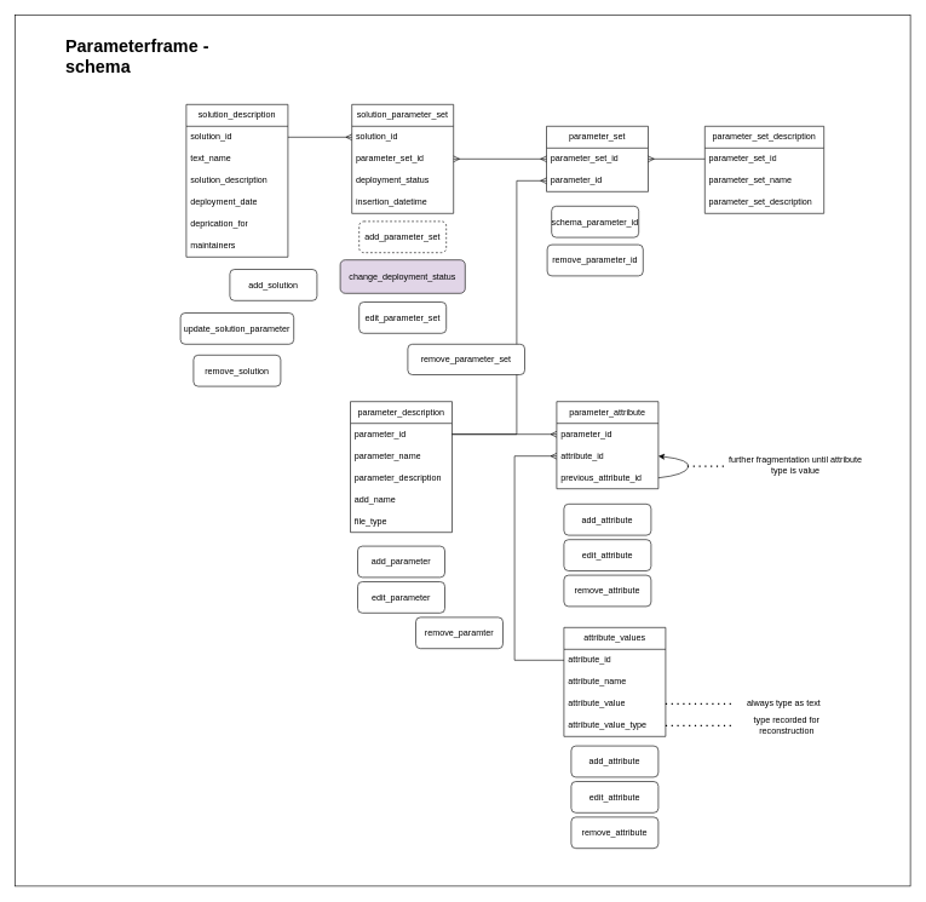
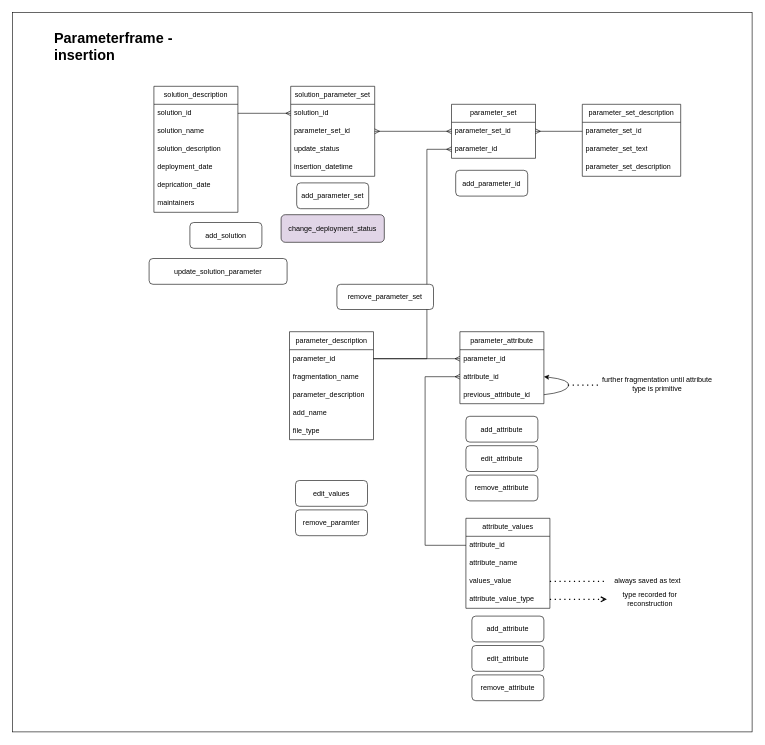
- <mxCell id="3" value="&lt;h1&gt;Parameterframe - schema&lt;/h1&gt;&lt;div&gt;&lt;br&gt;&lt;/div&gt;" style="text;html=1;spacing=5;spacingTop=-20;whiteSpace=wrap;overflow=hidden;rounded=0;" parent="1" vertex="1"><mxGeometry x="85" y="43" width="265" height="127" as="geometry" /></mxCell>
+ <mxCell id="3" value="&lt;h1&gt;Parameterframe - insertion&lt;/h1&gt;&lt;div&gt;&lt;br&gt;&lt;/div&gt;" style="text;html=1;spacing=5;spacingTop=-20;whiteSpace=wrap;overflow=hidden;rounded=0;" parent="1" vertex="1"><mxGeometry x="85" y="43" width="265" height="127" as="geometry" /></mxCell>
- <mxCell id="15" value="text_name" style="text;strokeColor=none;fillColor=none;align=left;verticalAlign=middle;spacingLeft=4;spacingRight=4;overflow=hidden;points=[[0,0.5],[1,0.5]];portConstraint=eastwest;rotatable=0;whiteSpace=wrap;html=1;" parent="13" vertex="1"><mxGeometry y="60" width="140" height="30" as="geometry" /></mxCell>
+ <mxCell id="15" value="solution_name" style="text;strokeColor=none;fillColor=none;align=left;verticalAlign=middle;spacingLeft=4;spacingRight=4;overflow=hidden;points=[[0,0.5],[1,0.5]];portConstraint=eastwest;rotatable=0;whiteSpace=wrap;html=1;" parent="13" vertex="1"><mxGeometry y="60" width="140" height="30" as="geometry" /></mxCell>
- <mxCell id="7" value="deployment_status" style="text;strokeColor=none;fillColor=none;align=left;verticalAlign=middle;spacingLeft=4;spacingRight=4;overflow=hidden;points=[[0,0.5],[1,0.5]];portConstraint=eastwest;rotatable=0;whiteSpace=wrap;html=1;" parent="4" vertex="1"><mxGeometry y="90" width="140" height="30" as="geometry" /></mxCell>
+ <mxCell id="7" value="update_status" style="text;strokeColor=none;fillColor=none;align=left;verticalAlign=middle;spacingLeft=4;spacingRight=4;overflow=hidden;points=[[0,0.5],[1,0.5]];portConstraint=eastwest;rotatable=0;whiteSpace=wrap;html=1;" parent="4" vertex="1"><mxGeometry y="90" width="140" height="30" as="geometry" /></mxCell>
- <mxCell id="66" value="parameter_set_name" style="text;strokeColor=none;fillColor=none;align=left;verticalAlign=middle;spacingLeft=4;spacingRight=4;overflow=hidden;points=[[0,0.5],[1,0.5]];portConstraint=eastwest;rotatable=0;whiteSpace=wrap;html=1;" vertex="1" parent="64"><mxGeometry y="60" width="164" height="30" as="geometry" /></mxCell>
+ <mxCell id="66" value="parameter_set_text" style="text;strokeColor=none;fillColor=none;align=left;verticalAlign=middle;spacingLeft=4;spacingRight=4;overflow=hidden;points=[[0,0.5],[1,0.5]];portConstraint=eastwest;rotatable=0;whiteSpace=wrap;html=1;" vertex="1" parent="64"><mxGeometry y="60" width="164" height="30" as="geometry" /></mxCell>
- <mxCell id="41" value="schema_parameter_id" style="rounded=1;whiteSpace=wrap;html=1;" parent="1" vertex="1"><mxGeometry x="759" y="283" width="120" height="43" as="geometry" /></mxCell>
+ <mxCell id="41" value="add_parameter_id" style="rounded=1;whiteSpace=wrap;html=1;" parent="1" vertex="1"><mxGeometry x="759" y="283" width="120" height="43" as="geometry" /></mxCell>
- <mxCell id="18" value="deprication_for" style="text;strokeColor=none;fillColor=none;align=left;verticalAlign=middle;spacingLeft=4;spacingRight=4;overflow=hidden;points=[[0,0.5],[1,0.5]];portConstraint=eastwest;rotatable=0;whiteSpace=wrap;html=1;" parent="13" vertex="1"><mxGeometry y="150" width="140" height="30" as="geometry" /></mxCell>
+ <mxCell id="18" value="deprication_date" style="text;strokeColor=none;fillColor=none;align=left;verticalAlign=middle;spacingLeft=4;spacingRight=4;overflow=hidden;points=[[0,0.5],[1,0.5]];portConstraint=eastwest;rotatable=0;whiteSpace=wrap;html=1;" parent="13" vertex="1"><mxGeometry y="150" width="140" height="30" as="geometry" /></mxCell>
- <mxCell id="37" value="add_parameter_set" style="rounded=1;whiteSpace=wrap;html=1;dashed=1;" parent="1" vertex="1"><mxGeometry x="494" y="304" width="120" height="43" as="geometry" /></mxCell>
+ <mxCell id="37" value="add_parameter_set" style="rounded=1;whiteSpace=wrap;html=1;" parent="1" vertex="1"><mxGeometry x="494" y="304" width="120" height="43" as="geometry" /></mxCell>
- <mxCell id="42" value="remove_parameter_id" style="rounded=1;whiteSpace=wrap;html=1;" parent="1" vertex="1"><mxGeometry x="753" y="336" width="132" height="43" as="geometry" /></mxCell>
- <mxCell id="39" value="edit_parameter_set" style="rounded=1;whiteSpace=wrap;html=1;" parent="1" vertex="1"><mxGeometry x="494" y="415" width="120" height="43" as="geometry" /></mxCell>
- <mxCell id="35" value="update_solution_parameter" style="rounded=1;whiteSpace=wrap;html=1;" parent="1" vertex="1"><mxGeometry x="248" y="430" width="156" height="43" as="geometry" /></mxCell>
+ <mxCell id="35" value="update_solution_parameter" style="rounded=1;whiteSpace=wrap;html=1;" parent="1" vertex="1"><mxGeometry x="248" y="430" width="230" height="43" as="geometry" /></mxCell>
- <mxCell id="36" value="remove_solution" style="rounded=1;whiteSpace=wrap;html=1;" parent="1" vertex="1"><mxGeometry x="266" y="488" width="120" height="43" as="geometry" /></mxCell>
- <mxCell id="23" value="parameter_name" style="text;strokeColor=none;fillColor=none;align=left;verticalAlign=middle;spacingLeft=4;spacingRight=4;overflow=hidden;points=[[0,0.5],[1,0.5]];portConstraint=eastwest;rotatable=0;whiteSpace=wrap;html=1;" vertex="1" parent="21"><mxGeometry y="60" width="140" height="30" as="geometry" /></mxCell>
+ <mxCell id="23" value="fragmentation_name" style="text;strokeColor=none;fillColor=none;align=left;verticalAlign=middle;spacingLeft=4;spacingRight=4;overflow=hidden;points=[[0,0.5],[1,0.5]];portConstraint=eastwest;rotatable=0;whiteSpace=wrap;html=1;" vertex="1" parent="21"><mxGeometry y="60" width="140" height="30" as="geometry" /></mxCell>
- <mxCell id="50" value="further fragmentation until attribute type is value" style="text;html=1;align=center;verticalAlign=middle;whiteSpace=wrap;rounded=0;" parent="1" vertex="1"><mxGeometry x="1000" y="620" width="190" height="40" as="geometry" /></mxCell>
+ <mxCell id="50" value="further fragmentation until attribute type is primitive" style="text;html=1;align=center;verticalAlign=middle;whiteSpace=wrap;rounded=0;" parent="1" vertex="1"><mxGeometry x="1000" y="620" width="190" height="40" as="geometry" /></mxCell>
- <mxCell id="43" value="add_parameter" style="rounded=1;whiteSpace=wrap;html=1;" parent="1" vertex="1"><mxGeometry x="492" y="751" width="120" height="43" as="geometry" /></mxCell>
- <mxCell id="44" value="edit_parameter" style="rounded=1;whiteSpace=wrap;html=1;" parent="1" vertex="1"><mxGeometry x="492" y="800" width="120" height="43" as="geometry" /></mxCell>
+ <mxCell id="44" value="edit_values" style="rounded=1;whiteSpace=wrap;html=1;" parent="1" vertex="1"><mxGeometry x="492" y="800" width="120" height="43" as="geometry" /></mxCell>
- <mxCell id="45" value="remove_paramter" style="rounded=1;whiteSpace=wrap;html=1;" parent="1" vertex="1"><mxGeometry x="572" y="849" width="120" height="43" as="geometry" /></mxCell>
+ <mxCell id="45" value="remove_paramter" style="rounded=1;whiteSpace=wrap;html=1;" parent="1" vertex="1"><mxGeometry x="492" y="849" width="120" height="43" as="geometry" /></mxCell>
- <mxCell id="54" value="attribute_value" style="text;strokeColor=none;fillColor=none;align=left;verticalAlign=middle;spacingLeft=4;spacingRight=4;overflow=hidden;points=[[0,0.5],[1,0.5]];portConstraint=eastwest;rotatable=0;whiteSpace=wrap;html=1;" vertex="1" parent="51"><mxGeometry y="90" width="140" height="30" as="geometry" /></mxCell>
+ <mxCell id="54" value="values_value" style="text;strokeColor=none;fillColor=none;align=left;verticalAlign=middle;spacingLeft=4;spacingRight=4;overflow=hidden;points=[[0,0.5],[1,0.5]];portConstraint=eastwest;rotatable=0;whiteSpace=wrap;html=1;" vertex="1" parent="51"><mxGeometry y="90" width="140" height="30" as="geometry" /></mxCell>
- <mxCell id="60" value="always type as text" style="text;html=1;align=center;verticalAlign=middle;whiteSpace=wrap;rounded=0;" vertex="1" parent="1"><mxGeometry x="1007" y="948" width="144" height="40" as="geometry" /></mxCell>
+ <mxCell id="60" value="always saved as text" style="text;html=1;align=center;verticalAlign=middle;whiteSpace=wrap;rounded=0;" vertex="1" parent="1"><mxGeometry x="1007" y="948" width="144" height="40" as="geometry" /></mxCell>
- <mxCell id="61" value="" style="endArrow=none;dashed=1;html=1;dashPattern=1 3;strokeWidth=2;rounded=0;exitX=1;exitY=0.5;exitDx=0;exitDy=0;entryX=0;entryY=0.5;entryDx=0;entryDy=0;" edge="1" parent="1" source="55" target="62"><mxGeometry width="50" height="50" relative="1" as="geometry"><mxPoint x="983" y="1066" as="sourcePoint" /><mxPoint x="1007" y="1058" as="targetPoint" /></mxGeometry></mxCell>
+ <mxCell id="61" value="" style="endArrow=open;dashed=1;html=1;dashPattern=1 3;strokeWidth=2;rounded=0;exitX=1;exitY=0.5;exitDx=0;exitDy=0;entryX=0;entryY=0.5;entryDx=0;entryDy=0;" edge="1" parent="1" source="55" target="62"><mxGeometry width="50" height="50" relative="1" as="geometry"><mxPoint x="983" y="1066" as="sourcePoint" /><mxPoint x="1007" y="1058" as="targetPoint" /></mxGeometry></mxCell>
